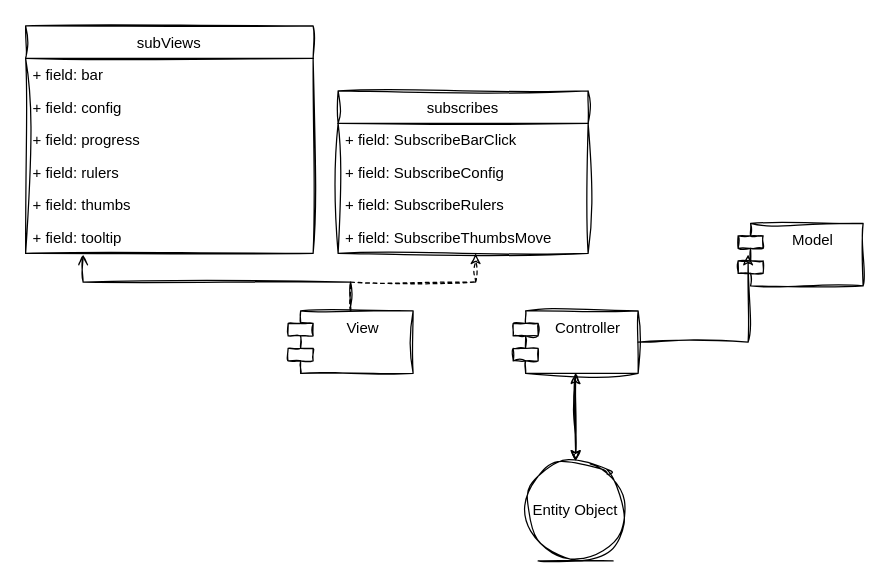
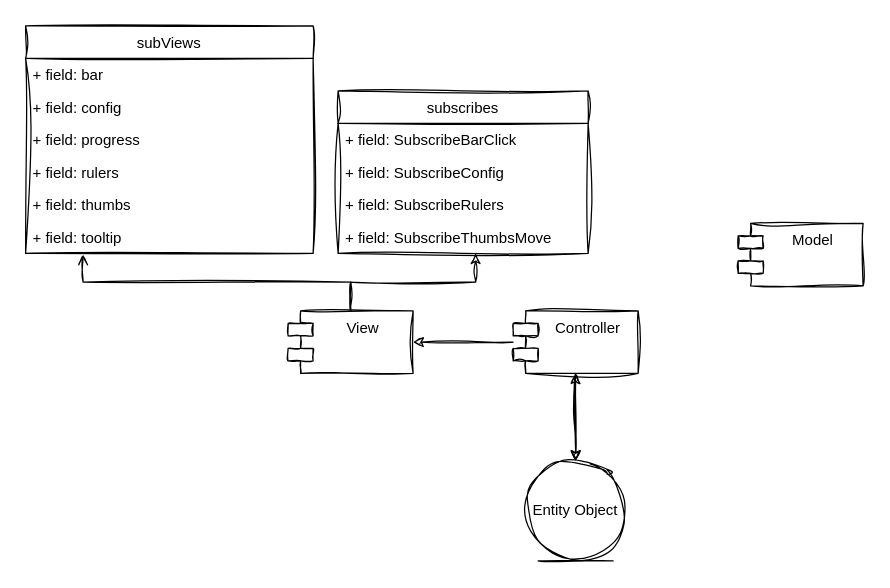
- <mxCell id="3" style="edgeStyle=orthogonalEdgeStyle;rounded=0;orthogonalLoop=1;jettySize=auto;html=1;entryX=0.55;entryY=1;entryDx=0;entryDy=0;entryPerimeter=0;sketch=1;curveFitting=1;jiggle=2;dashed=1;" edge="1" parent="1" source="5" target="21"><mxGeometry relative="1" as="geometry"><mxPoint x="380" y="218" as="targetPoint" /></mxGeometry></mxCell>
+ <mxCell id="3" style="edgeStyle=orthogonalEdgeStyle;rounded=0;orthogonalLoop=1;jettySize=auto;html=1;entryX=0.55;entryY=1;entryDx=0;entryDy=0;entryPerimeter=0;sketch=1;curveFitting=1;jiggle=2;" edge="1" parent="1" source="5" target="21"><mxGeometry relative="1" as="geometry"><mxPoint x="380" y="218" as="targetPoint" /></mxGeometry></mxCell>
- <mxCell id="7" style="edgeStyle=orthogonalEdgeStyle;rounded=0;orthogonalLoop=1;jettySize=auto;html=1;entryX=0.08;entryY=0.5;entryDx=0;entryDy=0;entryPerimeter=0;sketch=1;curveFitting=1;jiggle=2;" edge="1" parent="1" source="9" target="6"><mxGeometry relative="1" as="geometry" /></mxCell>
+ <mxCell id="7" style="edgeStyle=orthogonalEdgeStyle;rounded=0;orthogonalLoop=1;jettySize=auto;html=1;sketch=1;curveFitting=1;jiggle=2;" edge="1" parent="1" source="9" target="5"><mxGeometry relative="1" as="geometry" /></mxCell>
